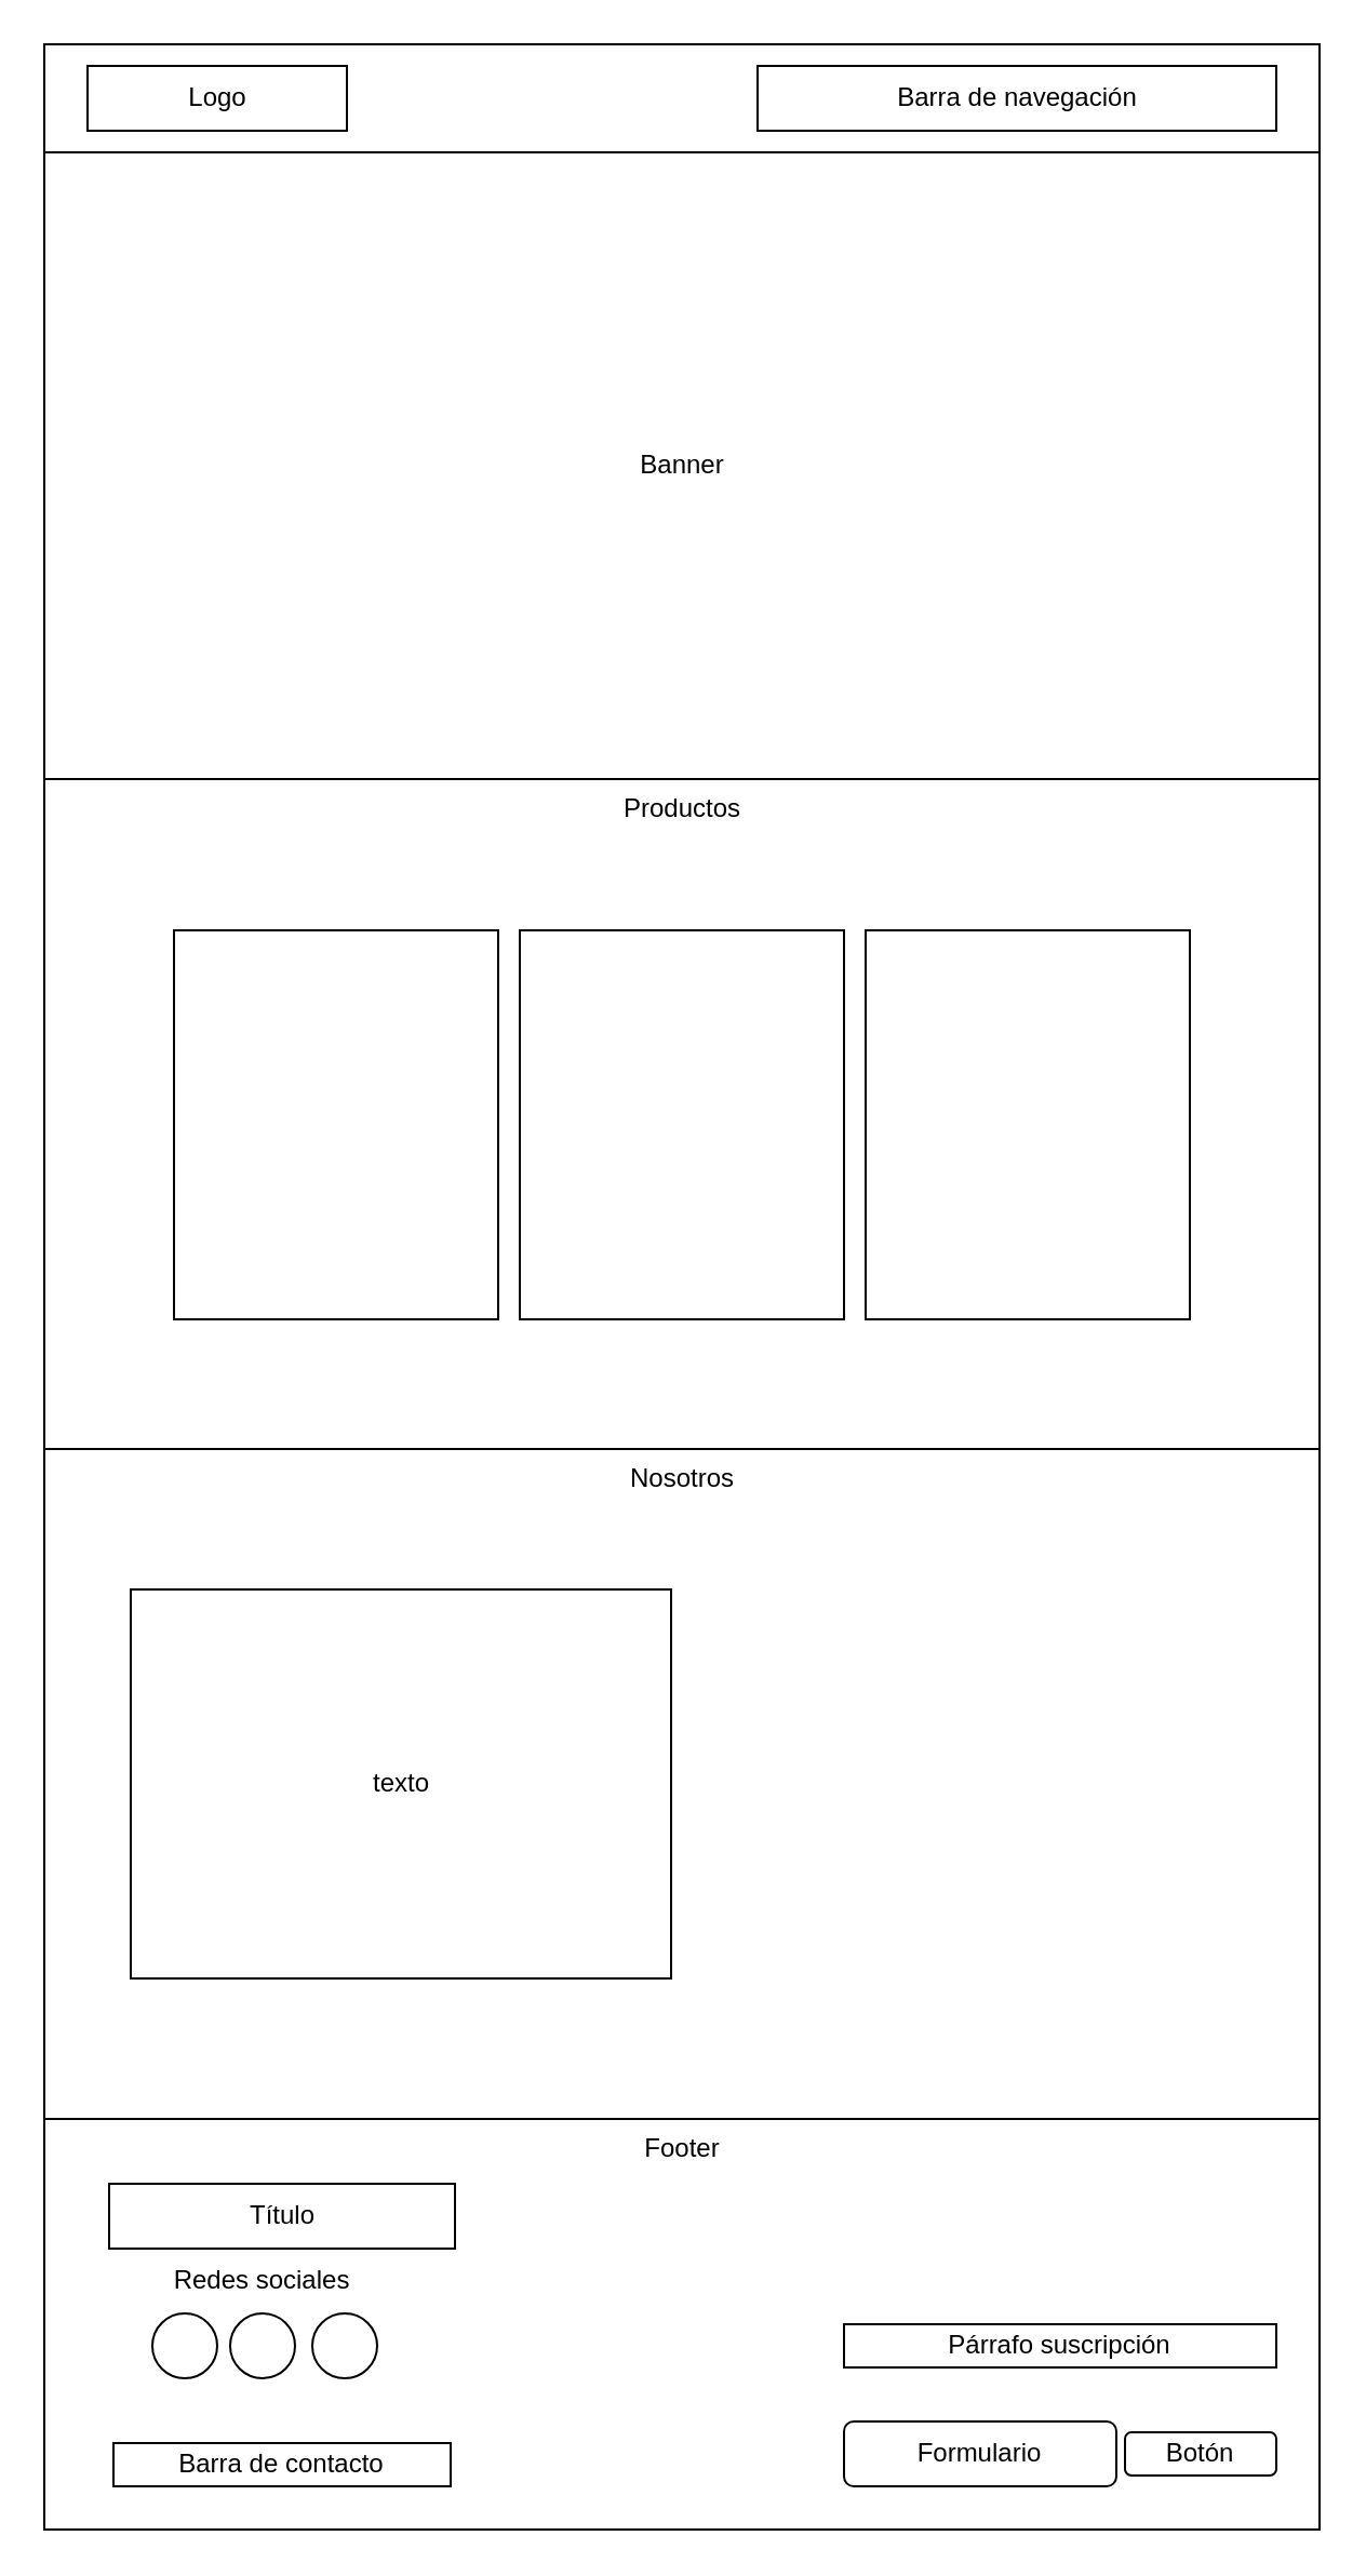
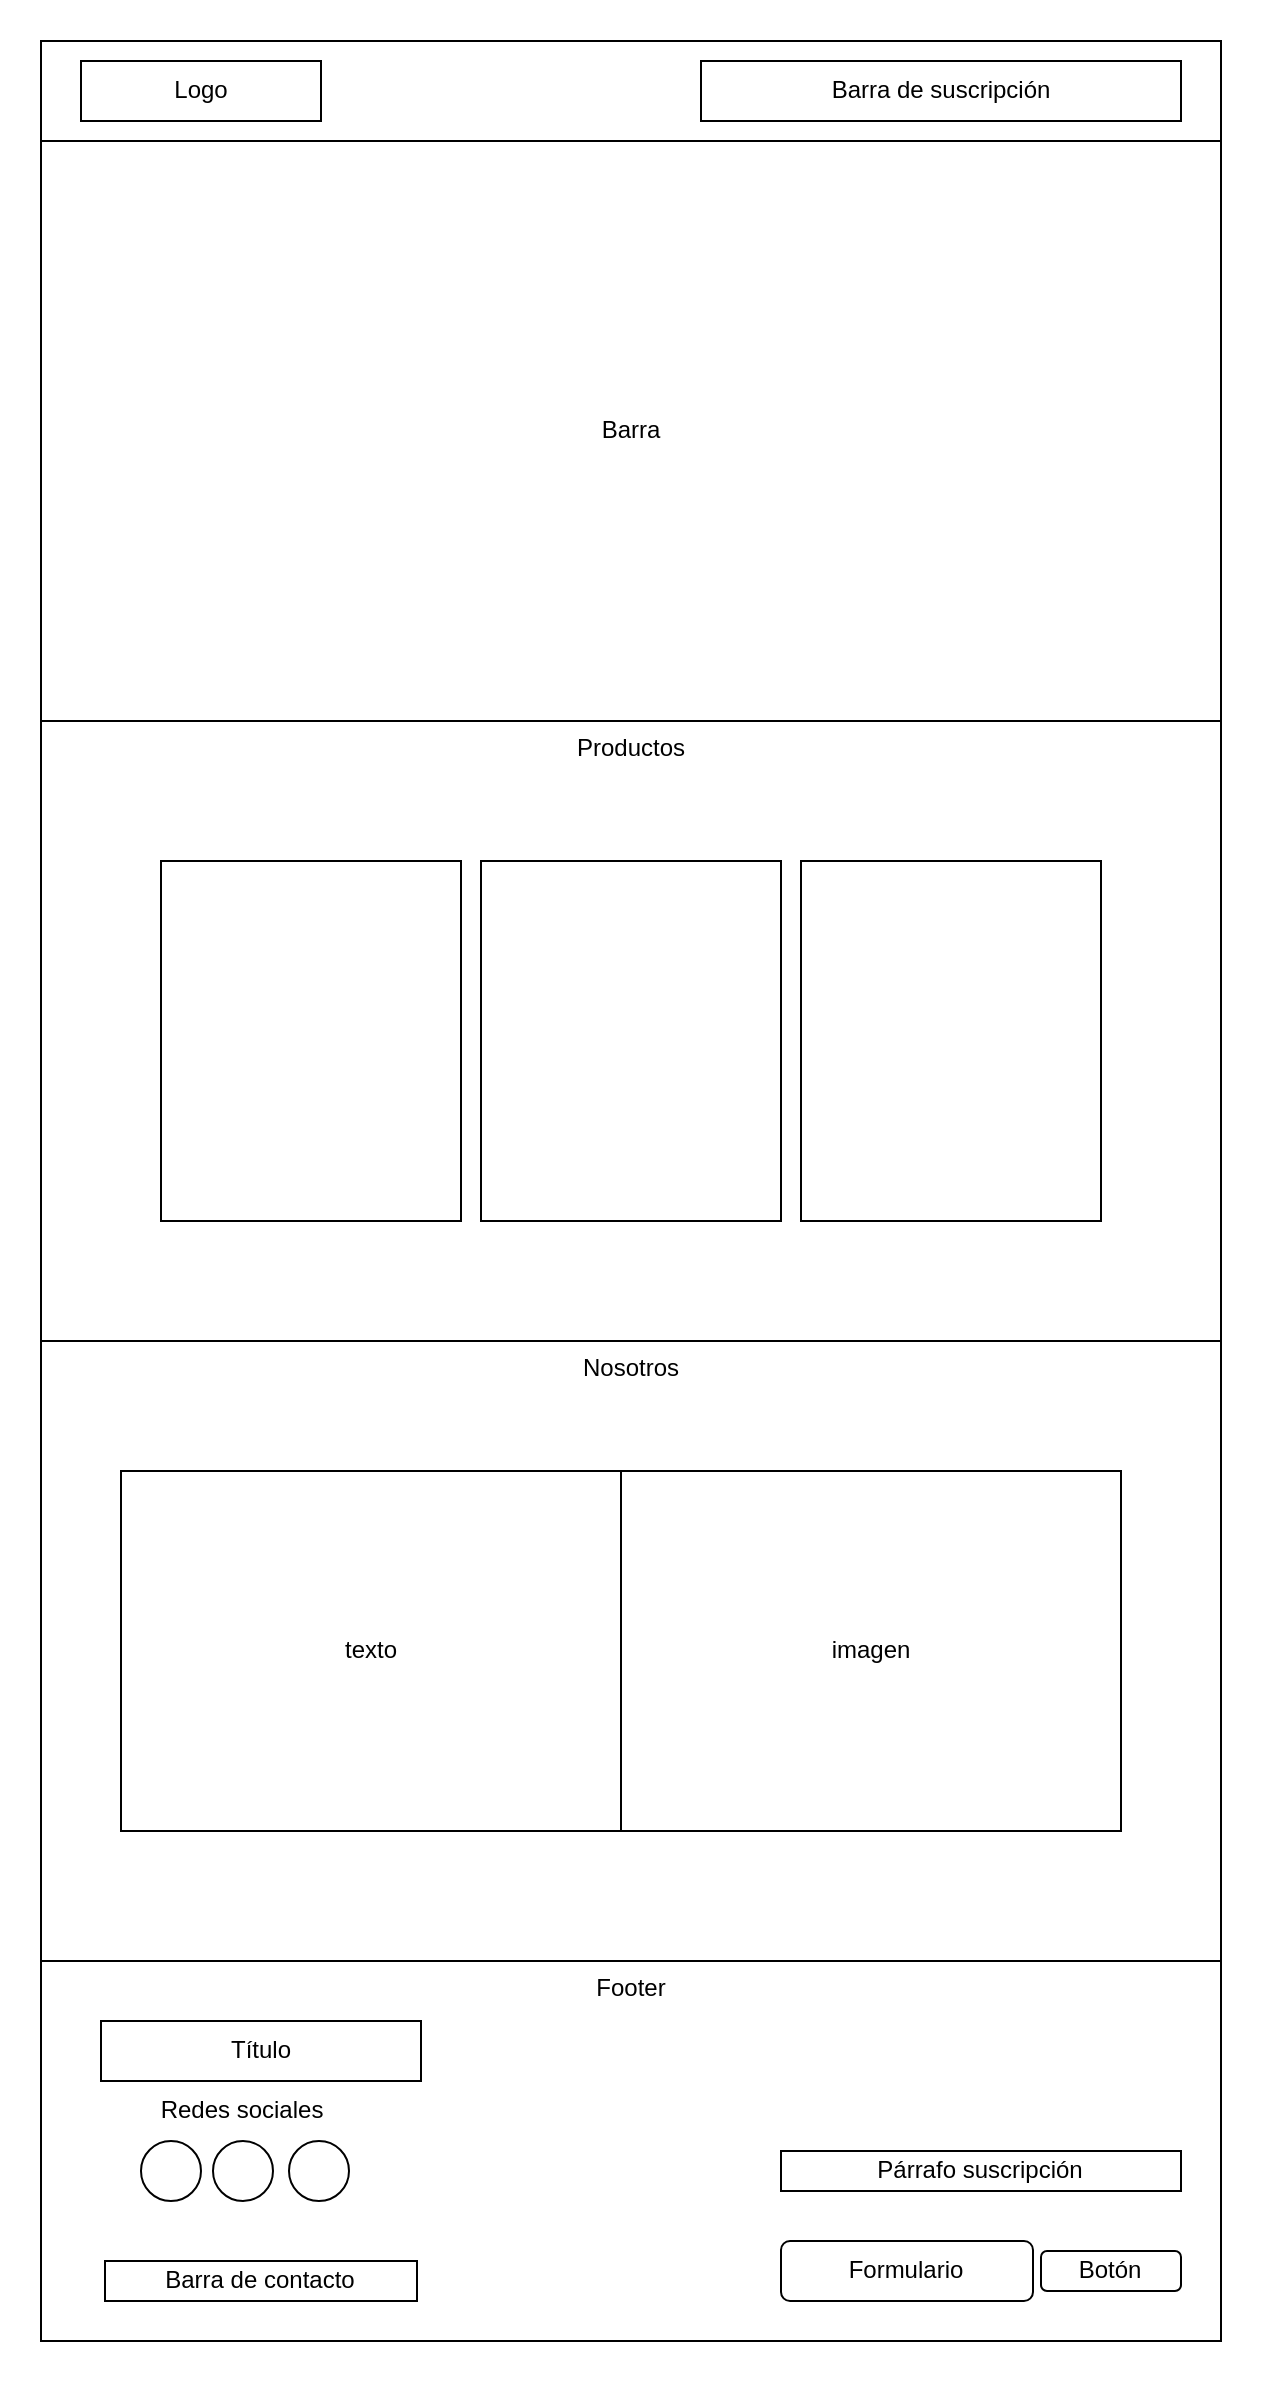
- <mxCell id="4" value="Barra de navegación" style="verticalLabelPosition=middle;verticalAlign=middle;html=1;shape=mxgraph.basic.rect;fillColor2=none;strokeWidth=1;size=20;indent=5;horizontal=1;labelPosition=center;align=center;" vertex="1" parent="1"><mxGeometry x="350" y="30" width="240" height="30" as="geometry" /></mxCell>
+ <mxCell id="4" value="Barra de suscripción" style="verticalLabelPosition=middle;verticalAlign=middle;html=1;shape=mxgraph.basic.rect;fillColor2=none;strokeWidth=1;size=20;indent=5;horizontal=1;labelPosition=center;align=center;" vertex="1" parent="1"><mxGeometry x="350" y="30" width="240" height="30" as="geometry" /></mxCell>
- <mxCell id="5" value="Banner" style="verticalLabelPosition=middle;verticalAlign=middle;html=1;shape=mxgraph.basic.rect;fillColor2=none;strokeWidth=1;size=20;indent=5;horizontal=1;labelPosition=center;align=center;" vertex="1" parent="1"><mxGeometry x="20" y="70" width="590" height="290" as="geometry" /></mxCell>
+ <mxCell id="5" value="Barra" style="verticalLabelPosition=middle;verticalAlign=middle;html=1;shape=mxgraph.basic.rect;fillColor2=none;strokeWidth=1;size=20;indent=5;horizontal=1;labelPosition=center;align=center;" vertex="1" parent="1"><mxGeometry x="20" y="70" width="590" height="290" as="geometry" /></mxCell>
+ <mxCell id="12" value="imagen" style="verticalLabelPosition=middle;verticalAlign=middle;html=1;shape=mxgraph.basic.rect;fillColor2=none;strokeWidth=1;size=20;indent=5;labelPosition=center;align=center;" vertex="1" parent="1"><mxGeometry x="310" y="735" width="250" height="180" as="geometry" /></mxCell>
